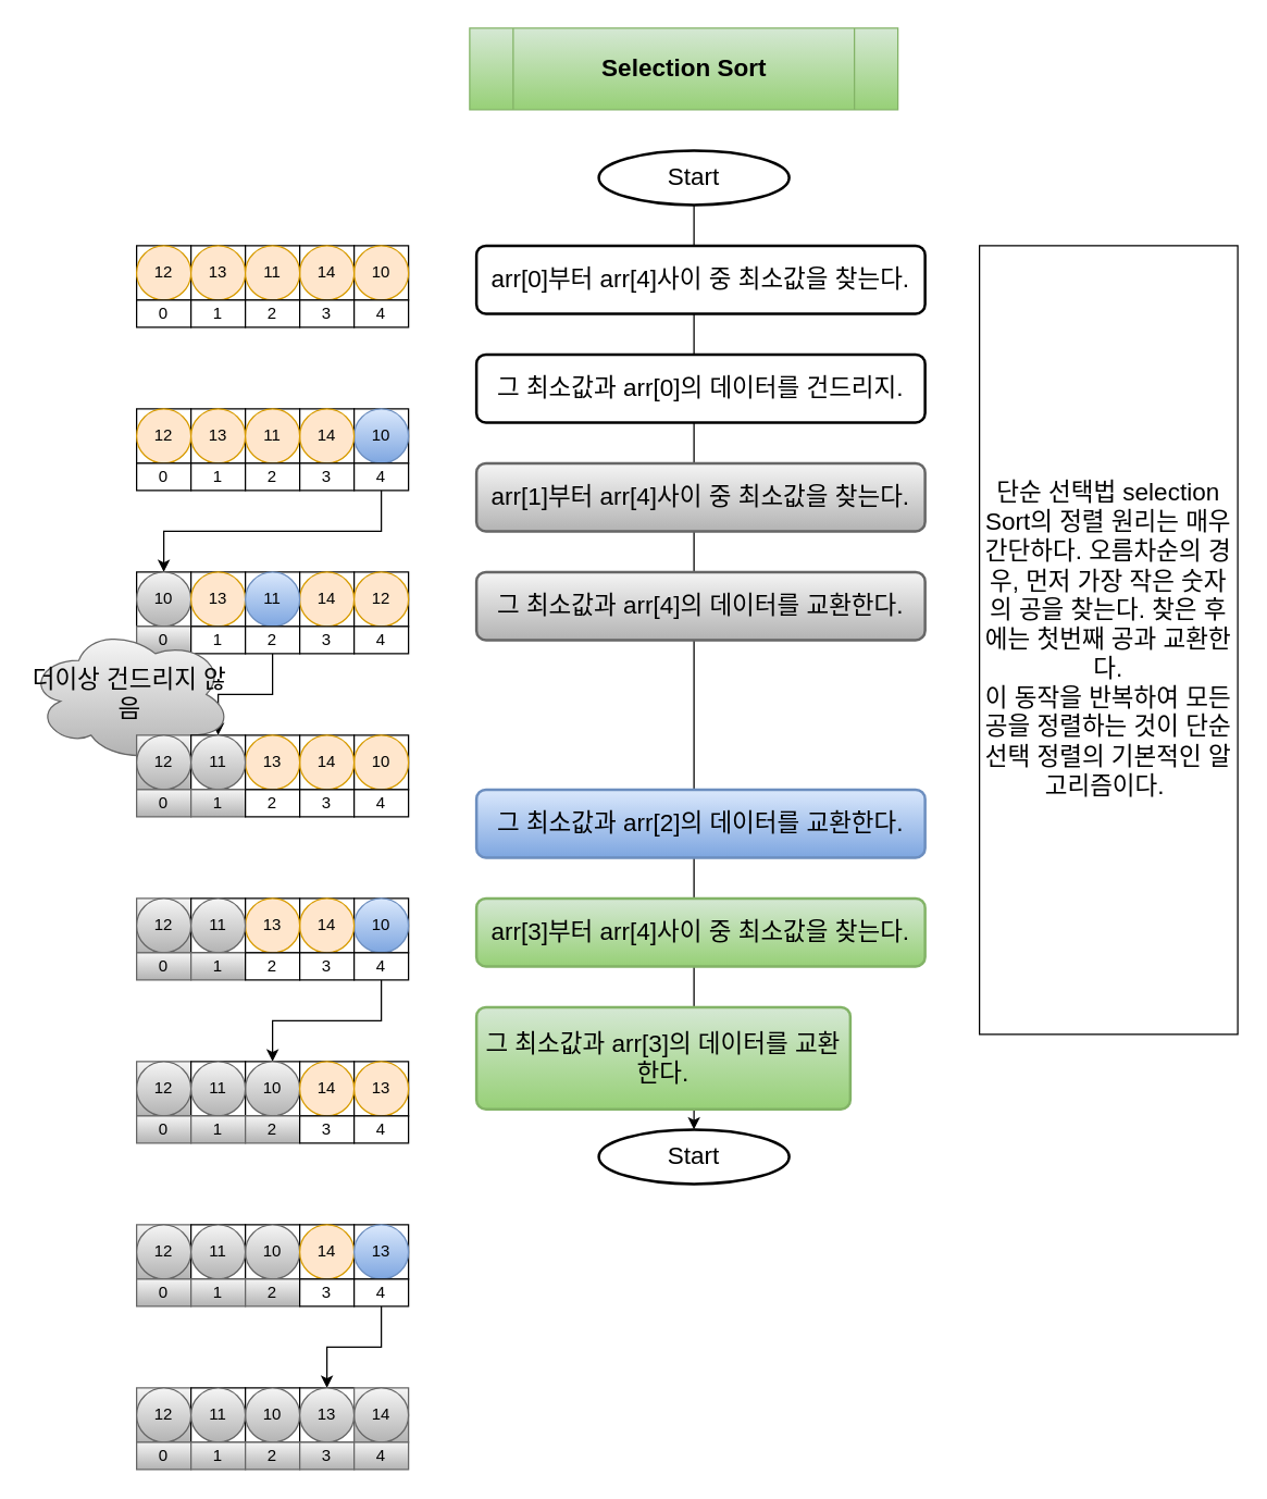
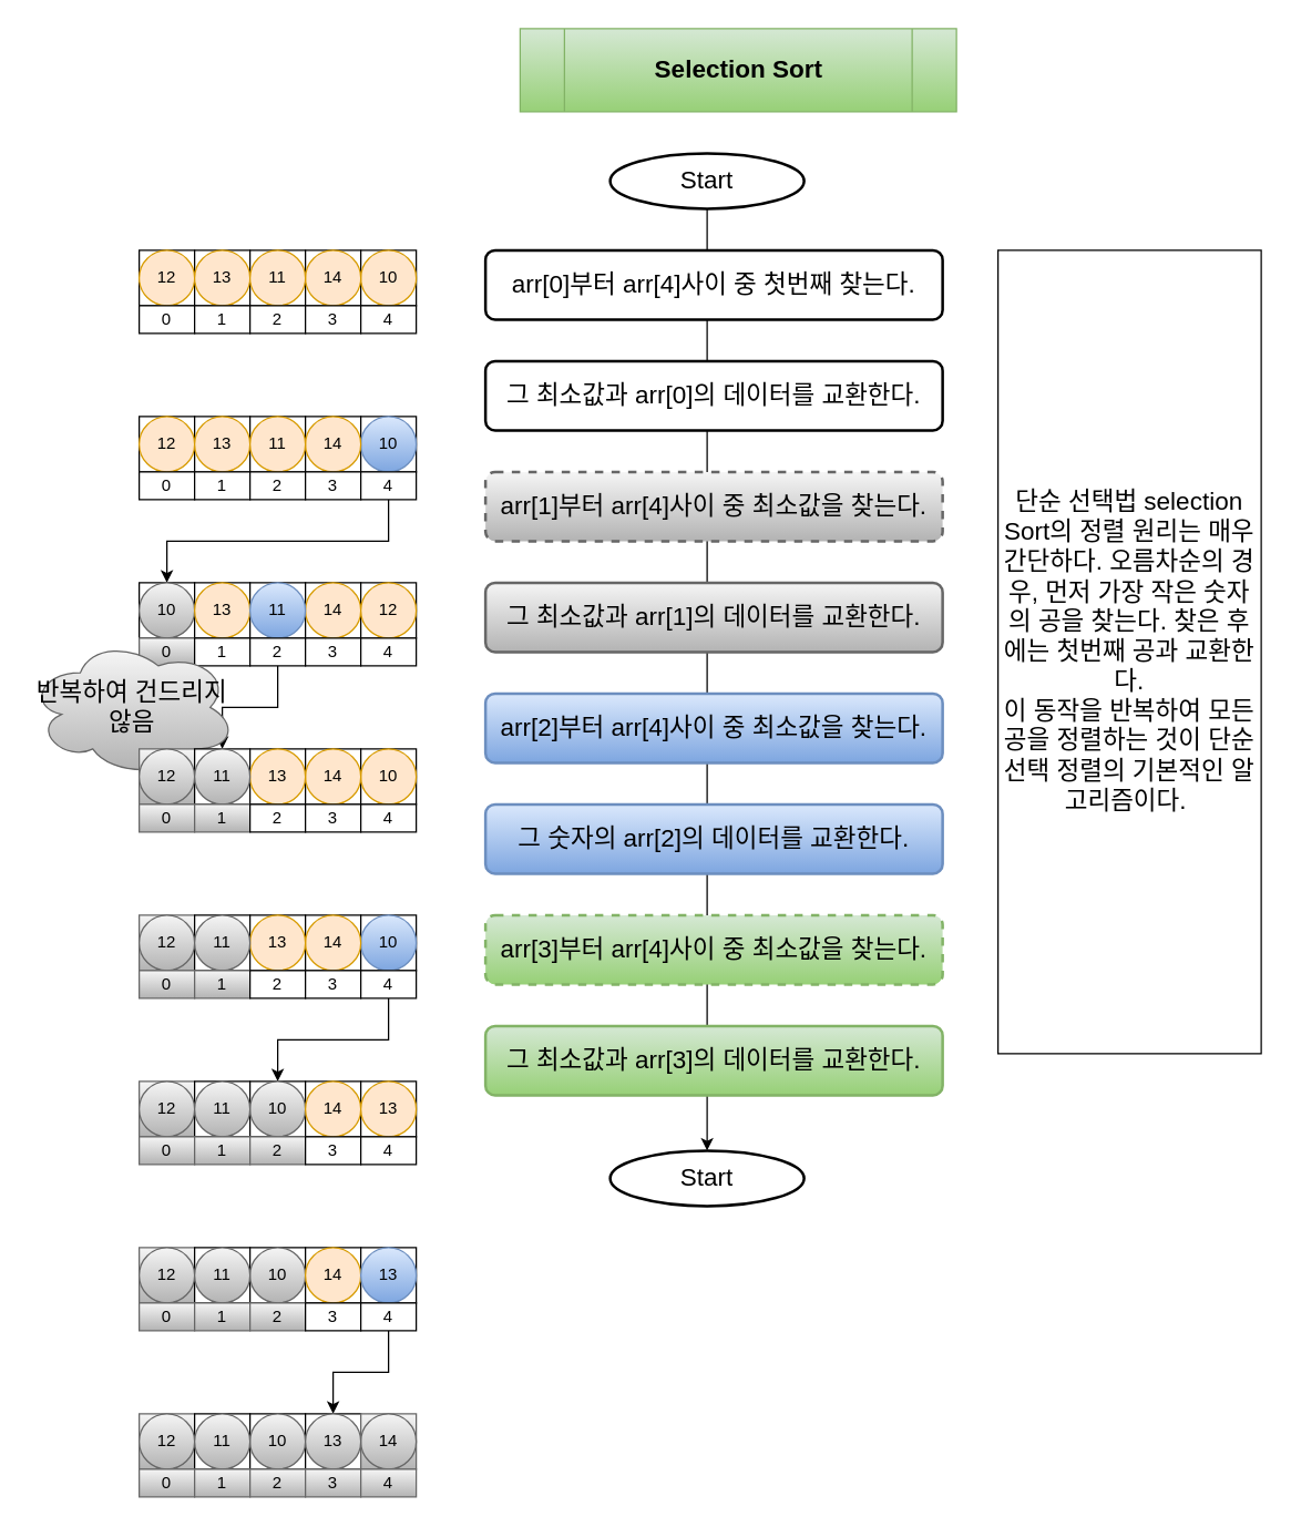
- <mxCell id="17" value="Selection Sort" style="shape=process;whiteSpace=wrap;html=1;backgroundOutline=1;fillColor=#d5e8d4;gradientColor=#97d077;strokeColor=#82b366;fontSize=18;fontStyle=1" vertex="1" parent="1"><mxGeometry x="345" y="20" width="315" height="60" as="geometry" /></mxCell>
+ <mxCell id="17" value="Selection Sort" style="shape=process;whiteSpace=wrap;html=1;backgroundOutline=1;fillColor=#d5e8d4;gradientColor=#97d077;strokeColor=#82b366;fontSize=18;fontStyle=1" vertex="1" parent="1"><mxGeometry x="375" width="315" height="60" as="geometry" y="20" /></mxCell>
- <mxCell id="131" value="arr[0]부터 arr[4]사이 중 최소값을 찾는다." style="rounded=1;whiteSpace=wrap;html=1;absoluteArcSize=1;arcSize=14;strokeWidth=2;fontSize=18;" vertex="1" parent="1"><mxGeometry x="350" y="180" width="330" height="50" as="geometry" /></mxCell>
+ <mxCell id="131" value="arr[0]부터 arr[4]사이 중 첫번째 찾는다." style="rounded=1;whiteSpace=wrap;html=1;absoluteArcSize=1;arcSize=14;strokeWidth=2;fontSize=18;" vertex="1" parent="1"><mxGeometry x="350" y="180" width="330" height="50" as="geometry" /></mxCell>
- <mxCell id="132" value="그 최소값과 arr[0]의 데이터를 건드리지." style="rounded=1;whiteSpace=wrap;html=1;absoluteArcSize=1;arcSize=14;strokeWidth=2;fontSize=18;" vertex="1" parent="1"><mxGeometry x="350" y="260" width="330" height="50" as="geometry" /></mxCell>
+ <mxCell id="132" value="그 최소값과 arr[0]의 데이터를 교환한다." style="rounded=1;whiteSpace=wrap;html=1;absoluteArcSize=1;arcSize=14;strokeWidth=2;fontSize=18;" vertex="1" parent="1"><mxGeometry x="350" y="260" width="330" height="50" as="geometry" /></mxCell>
- <mxCell id="133" value="arr[1]부터 arr[4]사이 중 최소값을 찾는다." style="rounded=1;whiteSpace=wrap;html=1;absoluteArcSize=1;arcSize=14;strokeWidth=2;fontSize=18;fillColor=#f5f5f5;gradientColor=#b3b3b3;strokeColor=#666666;" vertex="1" parent="1"><mxGeometry x="350" y="340" width="330" height="50" as="geometry" /></mxCell>
+ <mxCell id="133" value="arr[1]부터 arr[4]사이 중 최소값을 찾는다." style="rounded=1;whiteSpace=wrap;html=1;absoluteArcSize=1;arcSize=14;strokeWidth=2;fontSize=18;fillColor=#f5f5f5;gradientColor=#b3b3b3;strokeColor=#666666;dashed=1;" vertex="1" parent="1"><mxGeometry x="350" y="340" width="330" height="50" as="geometry" /></mxCell>
- <mxCell id="134" value="그 최소값과 arr[4]의 데이터를 교환한다." style="rounded=1;whiteSpace=wrap;html=1;absoluteArcSize=1;arcSize=14;strokeWidth=2;fontSize=18;fillColor=#f5f5f5;gradientColor=#b3b3b3;strokeColor=#666666;" vertex="1" parent="1"><mxGeometry x="350" y="420" width="330" height="50" as="geometry" /></mxCell>
+ <mxCell id="134" value="그 최소값과 arr[1]의 데이터를 교환한다." style="rounded=1;whiteSpace=wrap;html=1;absoluteArcSize=1;arcSize=14;strokeWidth=2;fontSize=18;fillColor=#f5f5f5;gradientColor=#b3b3b3;strokeColor=#666666;" vertex="1" parent="1"><mxGeometry x="350" y="420" width="330" height="50" as="geometry" /></mxCell>
- <mxCell id="51" value="더이상 건드리지 않음" style="ellipse;shape=cloud;whiteSpace=wrap;html=1;fontSize=18;fillColor=#f5f5f5;gradientColor=#b3b3b3;strokeColor=#666666;" vertex="1" parent="1"><mxGeometry y="460" width="150" height="100" as="geometry" x="20" /></mxCell>
+ <mxCell id="51" value="반복하여 건드리지 않음" style="ellipse;shape=cloud;whiteSpace=wrap;html=1;fontSize=18;fillColor=#f5f5f5;gradientColor=#b3b3b3;strokeColor=#666666;" vertex="1" parent="1"><mxGeometry y="460" width="150" height="100" as="geometry" x="20" /></mxCell>
+ <mxCell id="135" value="arr[2]부터 arr[4]사이 중 최소값을 찾는다." style="rounded=1;whiteSpace=wrap;html=1;absoluteArcSize=1;arcSize=14;strokeWidth=2;fontSize=18;fillColor=#dae8fc;gradientColor=#7ea6e0;strokeColor=#6c8ebf;" vertex="1" parent="1"><mxGeometry x="350" y="500" width="330" height="50" as="geometry" /></mxCell>
- <mxCell id="136" value="그 최소값과 arr[2]의 데이터를 교환한다." style="rounded=1;whiteSpace=wrap;html=1;absoluteArcSize=1;arcSize=14;strokeWidth=2;fontSize=18;fillColor=#dae8fc;gradientColor=#7ea6e0;strokeColor=#6c8ebf;" vertex="1" parent="1"><mxGeometry x="350" y="580" width="330" height="50" as="geometry" /></mxCell>
+ <mxCell id="136" value="그 숫자의 arr[2]의 데이터를 교환한다." style="rounded=1;whiteSpace=wrap;html=1;absoluteArcSize=1;arcSize=14;strokeWidth=2;fontSize=18;fillColor=#dae8fc;gradientColor=#7ea6e0;strokeColor=#6c8ebf;" vertex="1" parent="1"><mxGeometry x="350" y="580" width="330" height="50" as="geometry" /></mxCell>
- <mxCell id="137" value="arr[3]부터 arr[4]사이 중 최소값을 찾는다." style="rounded=1;whiteSpace=wrap;html=1;absoluteArcSize=1;arcSize=14;strokeWidth=2;fontSize=18;fillColor=#d5e8d4;gradientColor=#97d077;strokeColor=#82b366;" vertex="1" parent="1"><mxGeometry x="350" y="660" width="330" height="50" as="geometry" /></mxCell>
+ <mxCell id="137" value="arr[3]부터 arr[4]사이 중 최소값을 찾는다." style="rounded=1;whiteSpace=wrap;html=1;absoluteArcSize=1;arcSize=14;strokeWidth=2;fontSize=18;fillColor=#d5e8d4;gradientColor=#97d077;strokeColor=#82b366;dashed=1;" vertex="1" parent="1"><mxGeometry x="350" y="660" width="330" height="50" as="geometry" /></mxCell>
- <mxCell id="138" value="그 최소값과 arr[3]의 데이터를 교환한다." style="rounded=1;whiteSpace=wrap;html=1;absoluteArcSize=1;arcSize=14;strokeWidth=2;fontSize=18;fillColor=#d5e8d4;gradientColor=#97d077;strokeColor=#82b366;" vertex="1" parent="1"><mxGeometry x="350" y="740" width="275" height="75" as="geometry" /></mxCell>
+ <mxCell id="138" value="그 최소값과 arr[3]의 데이터를 교환한다." style="rounded=1;whiteSpace=wrap;html=1;absoluteArcSize=1;arcSize=14;strokeWidth=2;fontSize=18;fillColor=#d5e8d4;gradientColor=#97d077;strokeColor=#82b366;" vertex="1" parent="1"><mxGeometry x="350" y="740" width="330" height="50" as="geometry" /></mxCell>
